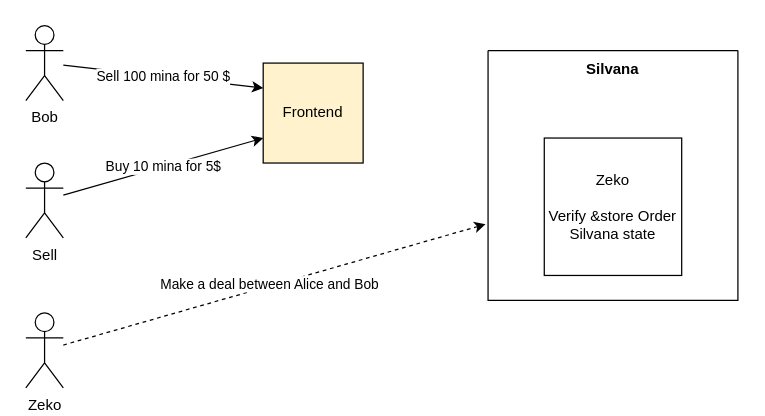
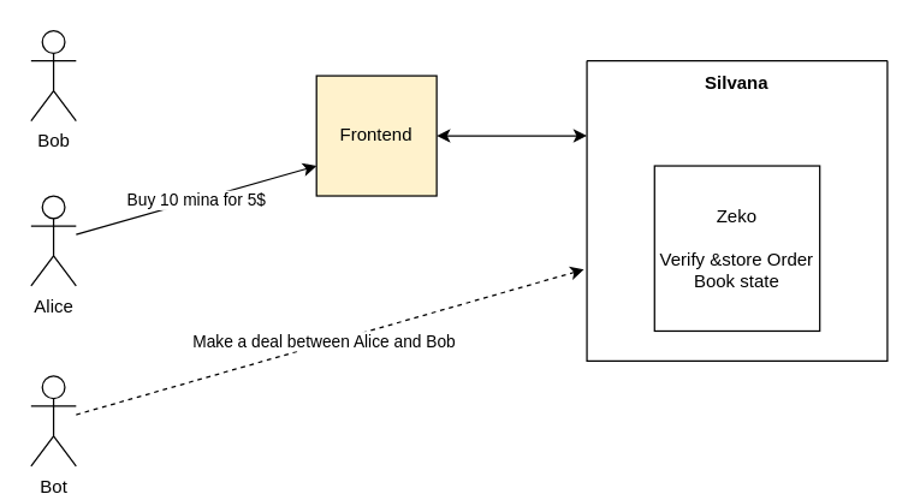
- <mxCell id="3" value="Sell 100 mina for 50 $" style="endArrow=classic;html=1;entryX=0;entryY=0.25;entryDx=0;entryDy=0;" edge="1" parent="1" source="2" target="8"><mxGeometry width="50" height="50" relative="1" as="geometry"><mxPoint x="260" y="240" as="sourcePoint" /><mxPoint x="200" y="55" as="targetPoint" /></mxGeometry></mxCell>
+ <mxCell id="9" value="" style="endArrow=classic;startArrow=classic;html=1;exitX=1;exitY=0.5;exitDx=0;exitDy=0;entryX=0;entryY=0.25;entryDx=0;entryDy=0;" edge="1" parent="1" source="8" target="6"><mxGeometry width="50" height="50" relative="1" as="geometry"><mxPoint x="260" y="240" as="sourcePoint" /><mxPoint x="310" y="190" as="targetPoint" /></mxGeometry></mxCell>
- <mxCell id="7" value="Zeko&lt;br&gt;&lt;br&gt;Verify &amp;amp;store Order Silvana state" style="whiteSpace=wrap;html=1;aspect=fixed;" vertex="1" parent="6"><mxGeometry x="45" y="70" width="110" height="110" as="geometry" /></mxCell>
+ <mxCell id="7" value="Zeko&lt;br&gt;&lt;br&gt;Verify &amp;amp;store Order Book state" style="whiteSpace=wrap;html=1;aspect=fixed;" vertex="1" parent="6"><mxGeometry x="45" y="70" width="110" height="110" as="geometry" /></mxCell>
- <mxCell id="4" value="Sell" style="shape=umlActor;verticalLabelPosition=bottom;verticalAlign=top;html=1;outlineConnect=0;" vertex="1" parent="1"><mxGeometry x="20" y="130" width="30" height="60" as="geometry" /></mxCell>
+ <mxCell id="4" value="Alice" style="shape=umlActor;verticalLabelPosition=bottom;verticalAlign=top;html=1;outlineConnect=0;" vertex="1" parent="1"><mxGeometry x="20" y="130" width="30" height="60" as="geometry" /></mxCell>
- <mxCell id="10" value="Zeko" style="shape=umlActor;verticalLabelPosition=bottom;verticalAlign=top;html=1;outlineConnect=0;" vertex="1" parent="1"><mxGeometry x="20" y="250" width="30" height="60" as="geometry" /></mxCell>
+ <mxCell id="10" value="Bot" style="shape=umlActor;verticalLabelPosition=bottom;verticalAlign=top;html=1;outlineConnect=0;" vertex="1" parent="1"><mxGeometry x="20" y="250" width="30" height="60" as="geometry" /></mxCell>
